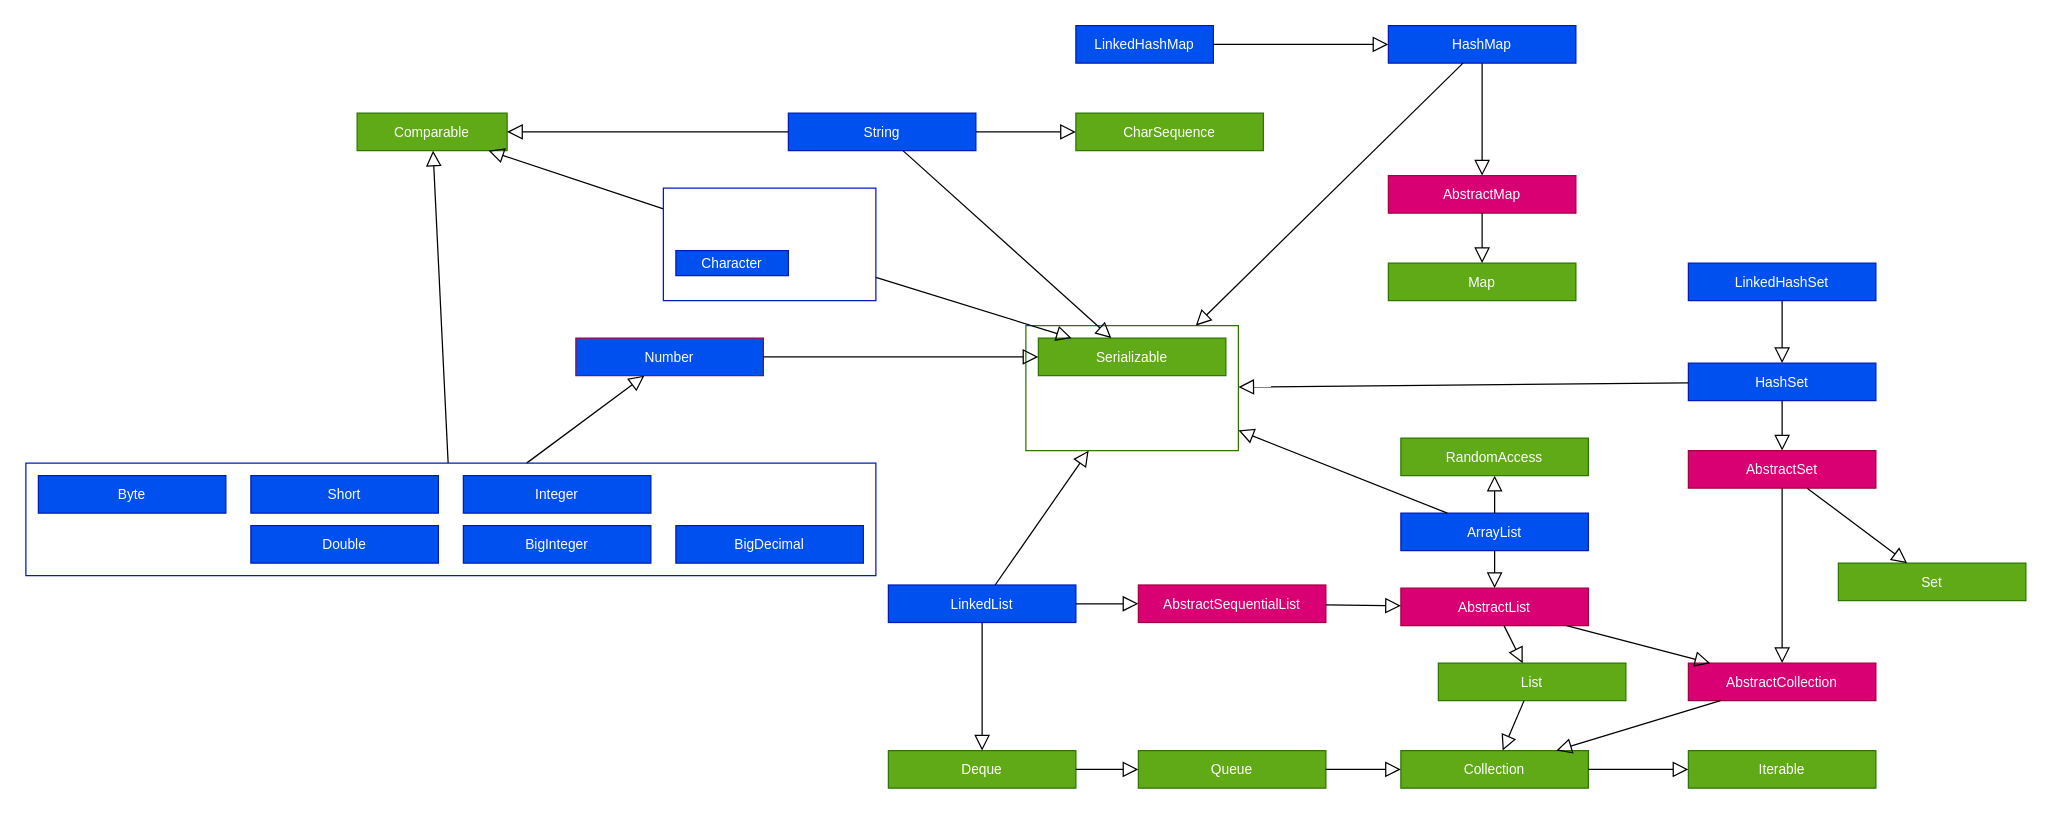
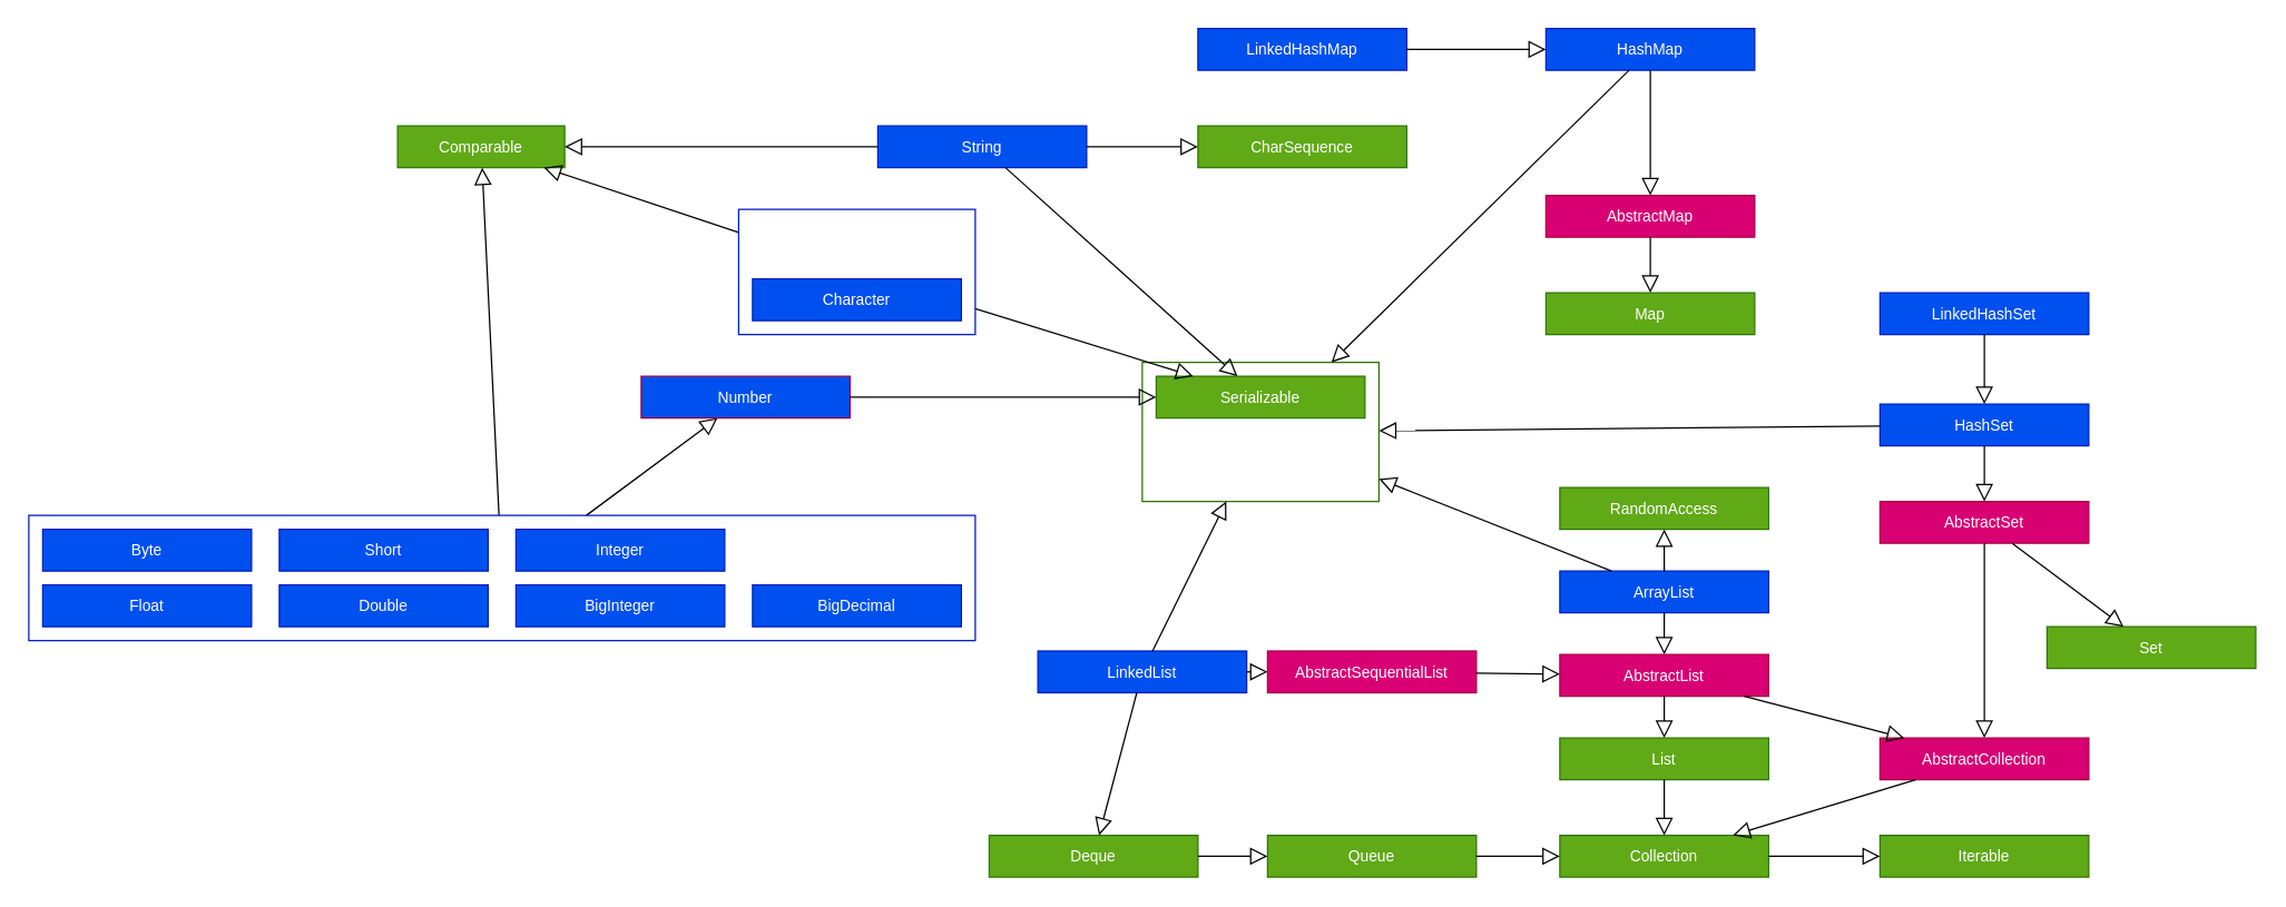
- <mxCell id="20" value="LinkedHashMap" style="rounded=0;fontFamily=Helvetica;fontSize=11;fontColor=#ffffff;fillColor=#0050ef;strokeColor=#001DBC;" parent="1" vertex="1"><mxGeometry x="860" y="20" width="110" height="30" as="geometry" /></mxCell>
+ <mxCell id="20" value="LinkedHashMap" style="rounded=0;fontFamily=Helvetica;fontSize=11;fontColor=#ffffff;fillColor=#0050ef;strokeColor=#001DBC;" parent="1" vertex="1"><mxGeometry x="860" y="20" width="150" height="30" as="geometry" /></mxCell>
- <mxCell id="70" value="Character" style="rounded=0;fontFamily=Helvetica;fontSize=11;fontColor=#ffffff;fillColor=#0050ef;strokeColor=#001DBC;" vertex="1" parent="68"><mxGeometry x="10" y="50" width="90" height="20" as="geometry" /></mxCell>
+ <mxCell id="70" value="Character" style="rounded=0;fontFamily=Helvetica;fontSize=11;fontColor=#ffffff;fillColor=#0050ef;strokeColor=#001DBC;" vertex="1" parent="68"><mxGeometry x="10" y="50" width="150" height="30" as="geometry" /></mxCell>
+ <mxCell id="64" value="Float" style="rounded=0;fontFamily=Helvetica;fontSize=11;fontColor=#ffffff;fillColor=#0050ef;strokeColor=#001DBC;" parent="59" vertex="1"><mxGeometry x="10" y="50" width="150" height="30" as="geometry" /></mxCell>
- <mxCell id="7" value="LinkedList" style="rounded=0;fontFamily=Helvetica;fontSize=11;fontColor=#ffffff;fillColor=#0050ef;strokeColor=#001DBC;" parent="1" vertex="1"><mxGeometry x="710" y="467.5" width="150" height="30" as="geometry" /></mxCell>
+ <mxCell id="7" value="LinkedList" style="rounded=0;fontFamily=Helvetica;fontSize=11;fontColor=#ffffff;fillColor=#0050ef;strokeColor=#001DBC;" parent="1" vertex="1"><mxGeometry x="745" y="467.5" width="150" height="30" as="geometry" /></mxCell>
- <mxCell id="3" value="List" style="rounded=0;fontFamily=Helvetica;fontSize=11;fontColor=#ffffff;fillColor=#60a917;strokeColor=#2D7600;" parent="1" vertex="1"><mxGeometry x="1150" y="530" width="150" height="30" as="geometry" /></mxCell>
+ <mxCell id="3" value="List" style="rounded=0;fontFamily=Helvetica;fontSize=11;fontColor=#ffffff;fillColor=#60a917;strokeColor=#2D7600;" parent="1" vertex="1"><mxGeometry x="1120" y="530" width="150" height="30" as="geometry" /></mxCell>
